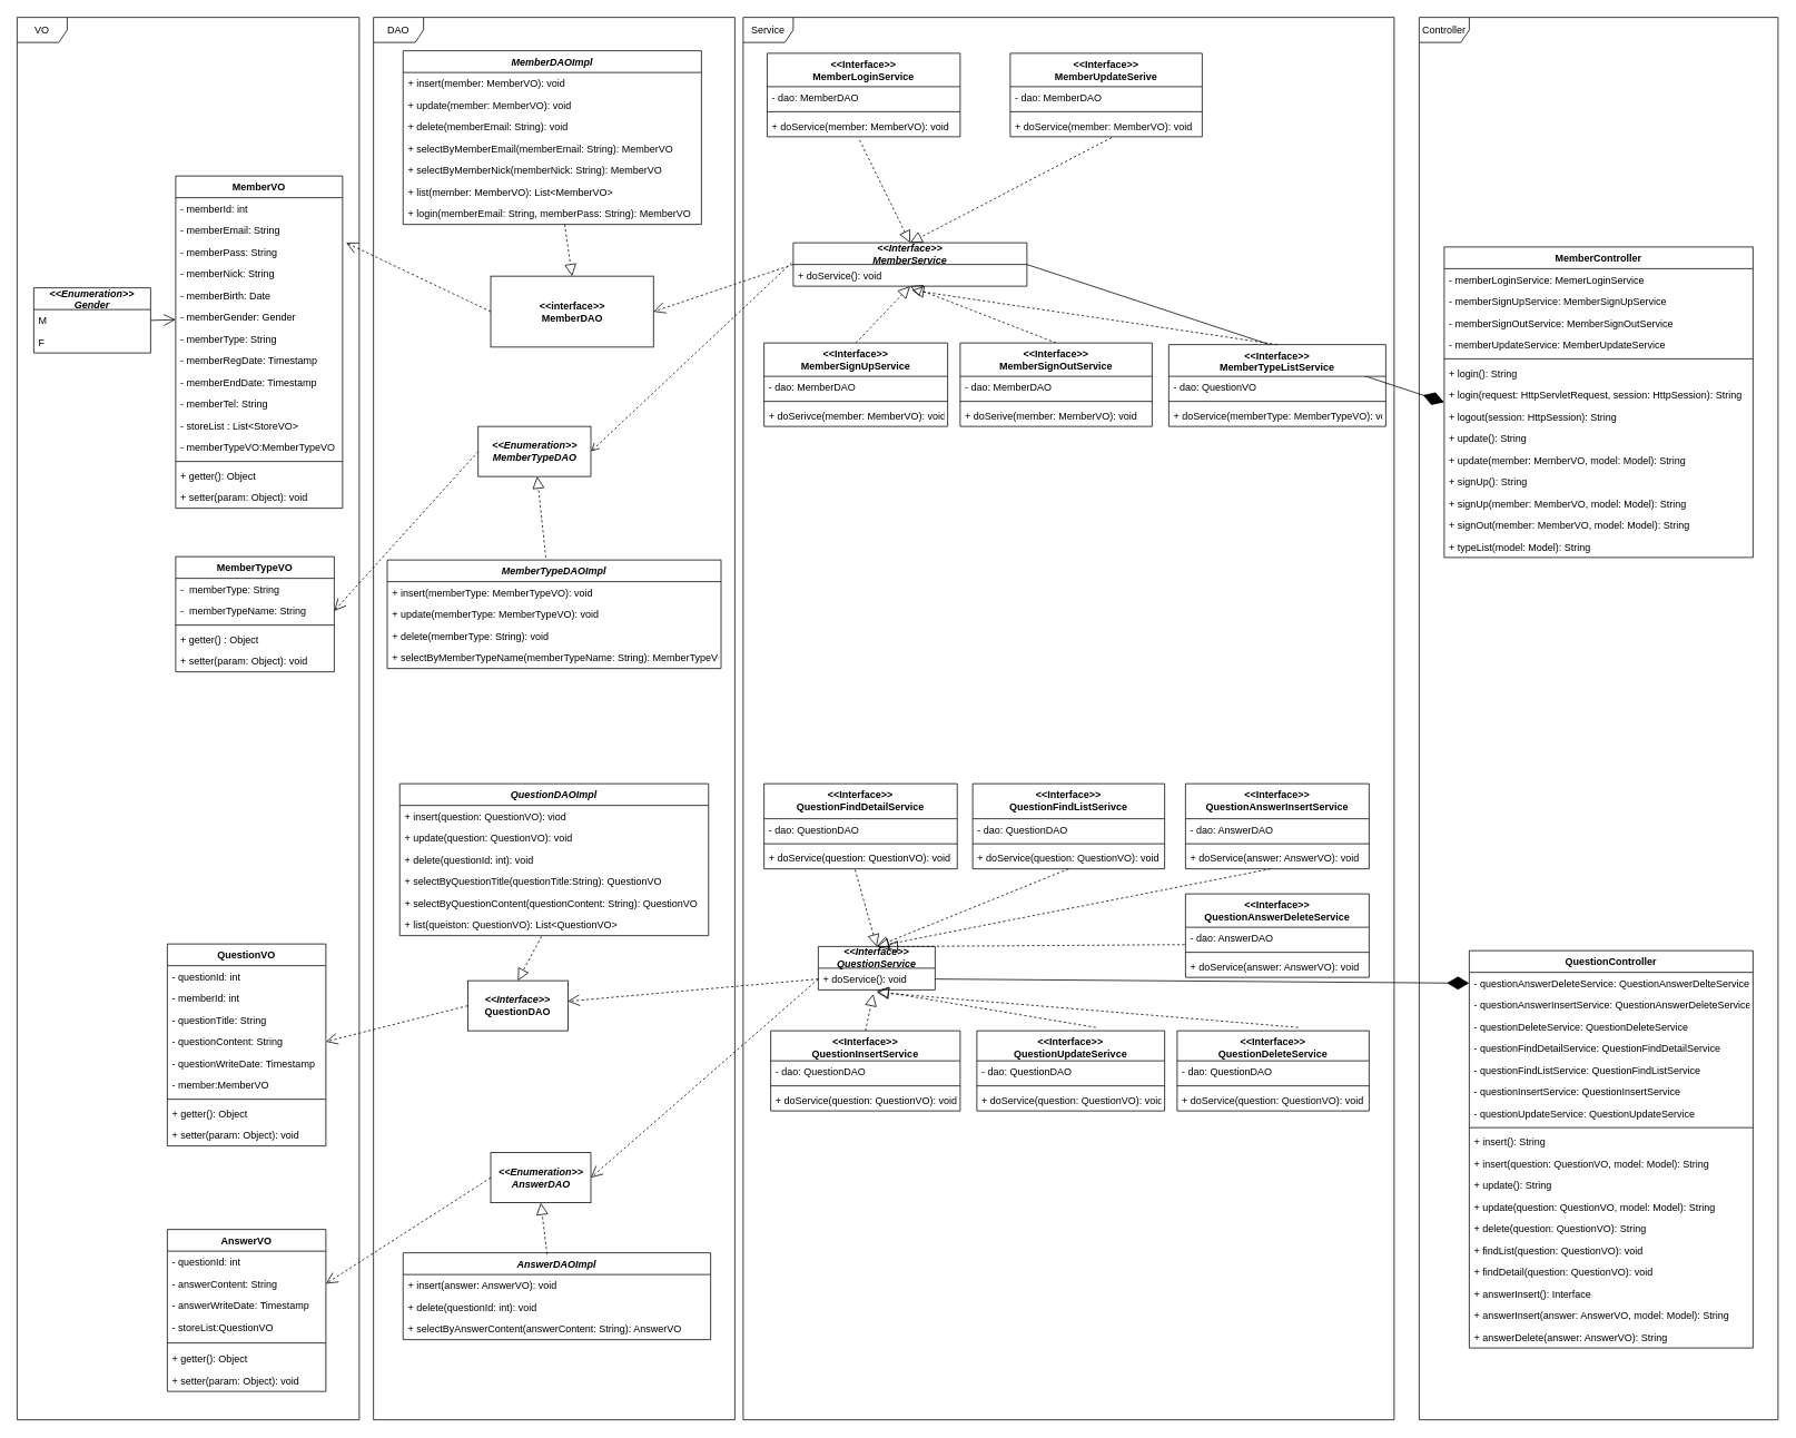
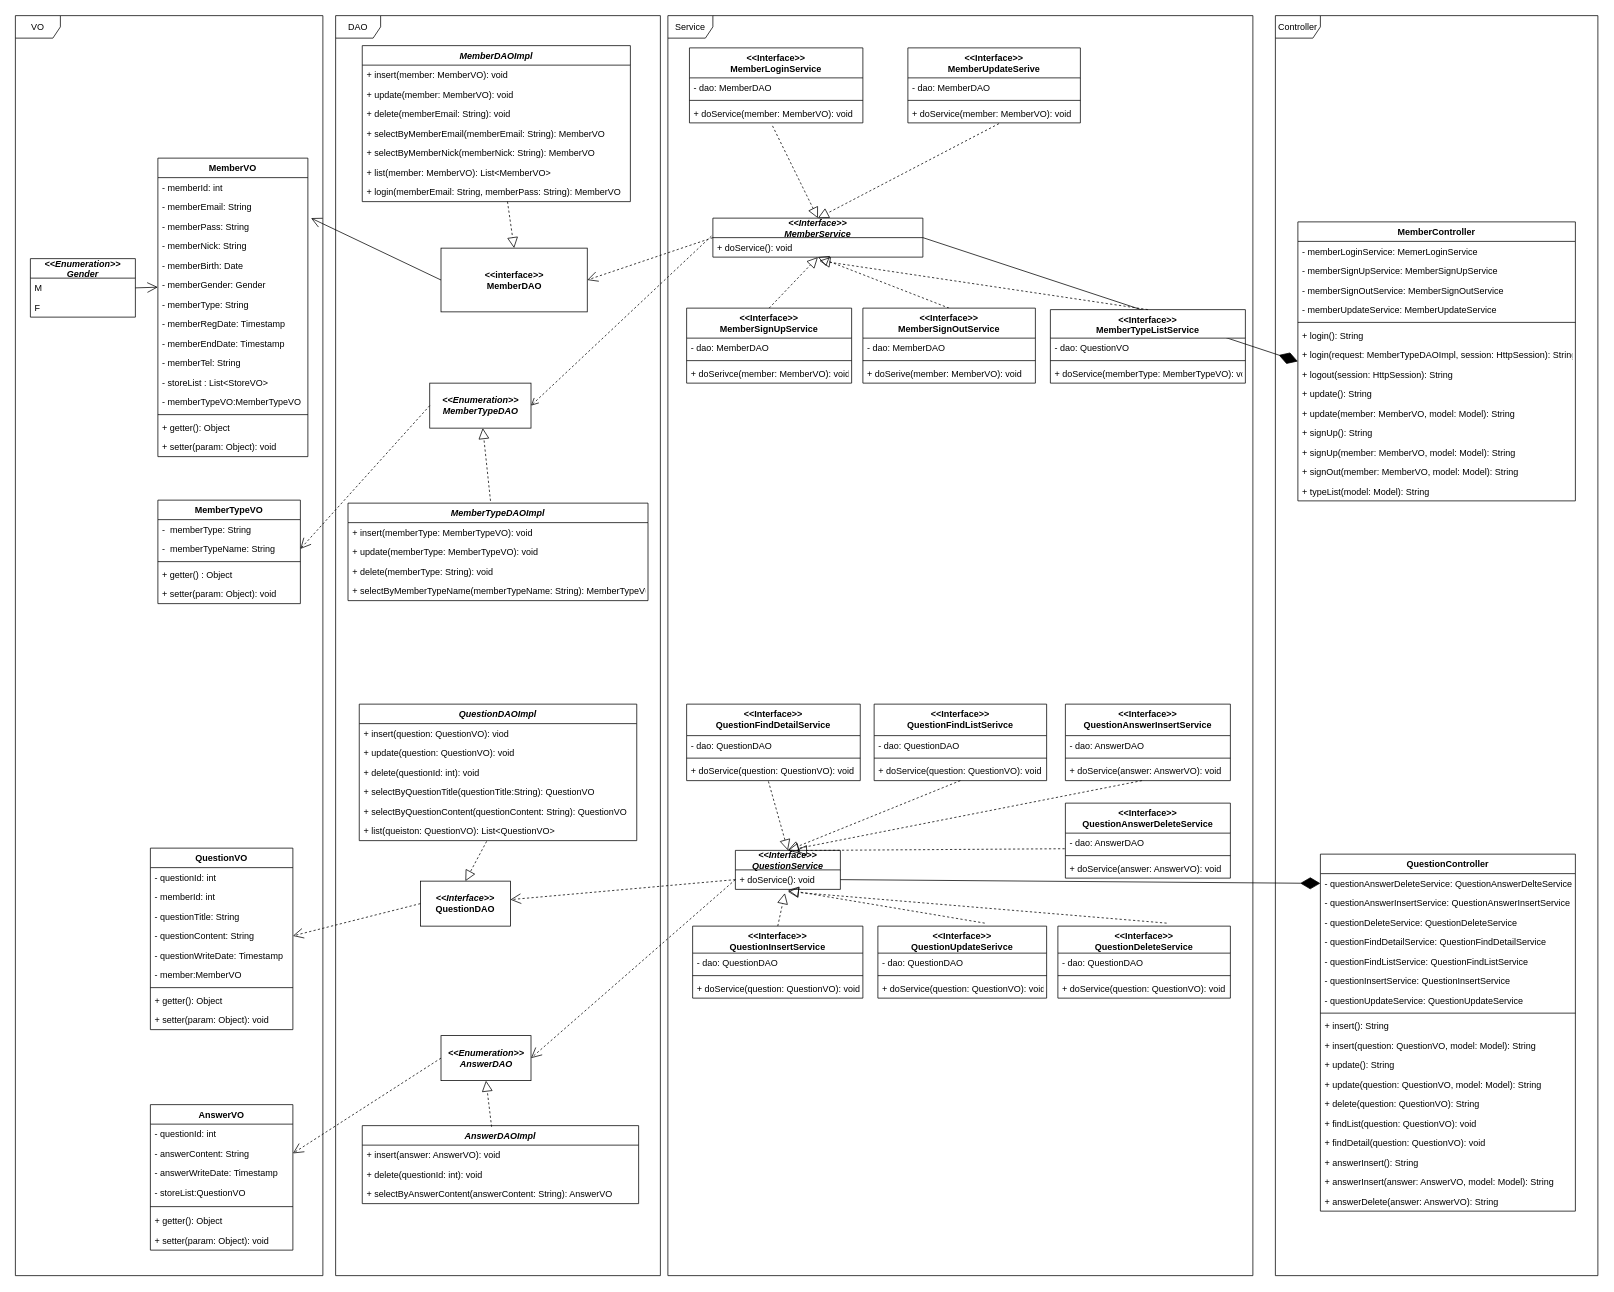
- <mxCell id="35" value="" style="endArrow=open;endFill=1;endSize=12;html=1;entryX=1.021;entryY=0.077;entryDx=0;entryDy=0;entryPerimeter=0;dashed=1;exitX=0;exitY=0.5;exitDx=0;exitDy=0;" parent="1" source="17" target="44" edge="1"><mxGeometry width="160" relative="1" as="geometry"><mxPoint x="635" y="401" as="sourcePoint" /><mxPoint x="438" y="380" as="targetPoint" /></mxGeometry></mxCell>
+ <mxCell id="35" value="" style="endArrow=open;endFill=1;endSize=12;html=1;entryX=1.021;entryY=0.077;entryDx=0;entryDy=0;entryPerimeter=0;dashed=0;exitX=0;exitY=0.5;exitDx=0;exitDy=0;" parent="1" source="17" target="44" edge="1"><mxGeometry width="160" relative="1" as="geometry"><mxPoint x="635" y="401" as="sourcePoint" /><mxPoint x="438" y="380" as="targetPoint" /></mxGeometry></mxCell>
- <mxCell id="94" value="+ login(request: HttpServletRequest, session: HttpSession): String" style="text;strokeColor=none;fillColor=none;align=left;verticalAlign=top;spacingLeft=4;spacingRight=4;overflow=hidden;rotatable=0;points=[[0,0.5],[1,0.5]];portConstraint=eastwest;" parent="87" vertex="1"><mxGeometry y="164" width="370" height="26" as="geometry" /></mxCell>
+ <mxCell id="94" value="+ login(request: MemberTypeDAOImpl, session: HttpSession): String" style="text;strokeColor=none;fillColor=none;align=left;verticalAlign=top;spacingLeft=4;spacingRight=4;overflow=hidden;rotatable=0;points=[[0,0.5],[1,0.5]];portConstraint=eastwest;" parent="87" vertex="1"><mxGeometry y="164" width="370" height="26" as="geometry" /></mxCell>
- <mxCell id="165" value="- questionAnswerInsertService: QuestionAnswerDeleteService" style="text;strokeColor=none;fillColor=none;align=left;verticalAlign=top;spacingLeft=4;spacingRight=4;overflow=hidden;rotatable=0;points=[[0,0.5],[1,0.5]];portConstraint=eastwest;" vertex="1" parent="163"><mxGeometry y="52" width="340" height="26" as="geometry" /></mxCell>
+ <mxCell id="165" value="- questionAnswerInsertService: QuestionAnswerInsertService" style="text;strokeColor=none;fillColor=none;align=left;verticalAlign=top;spacingLeft=4;spacingRight=4;overflow=hidden;rotatable=0;points=[[0,0.5],[1,0.5]];portConstraint=eastwest;" vertex="1" parent="163"><mxGeometry y="52" width="340" height="26" as="geometry" /></mxCell>
- <mxCell id="179" value="+ answerInsert(): Interface" style="text;strokeColor=none;fillColor=none;align=left;verticalAlign=top;spacingLeft=4;spacingRight=4;overflow=hidden;rotatable=0;points=[[0,0.5],[1,0.5]];portConstraint=eastwest;" vertex="1" parent="163"><mxGeometry y="398" width="340" height="26" as="geometry" /></mxCell>
+ <mxCell id="179" value="+ answerInsert(): String" style="text;strokeColor=none;fillColor=none;align=left;verticalAlign=top;spacingLeft=4;spacingRight=4;overflow=hidden;rotatable=0;points=[[0,0.5],[1,0.5]];portConstraint=eastwest;" vertex="1" parent="163"><mxGeometry y="398" width="340" height="26" as="geometry" /></mxCell>
